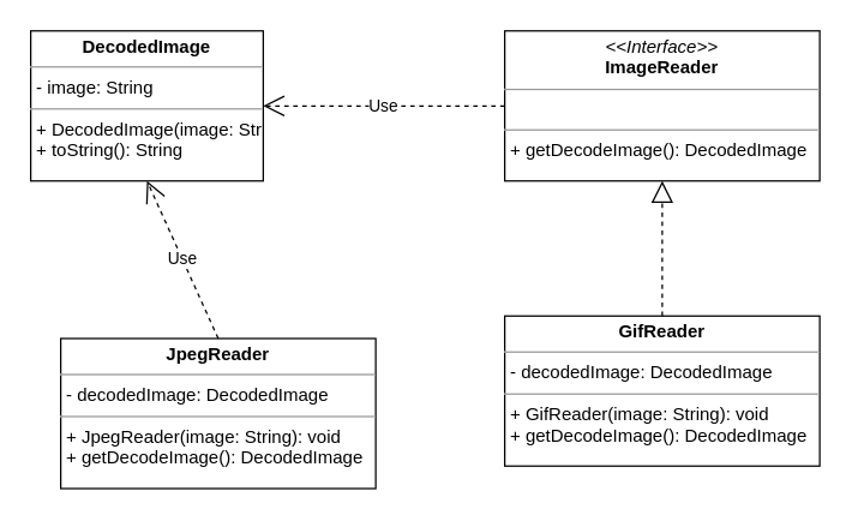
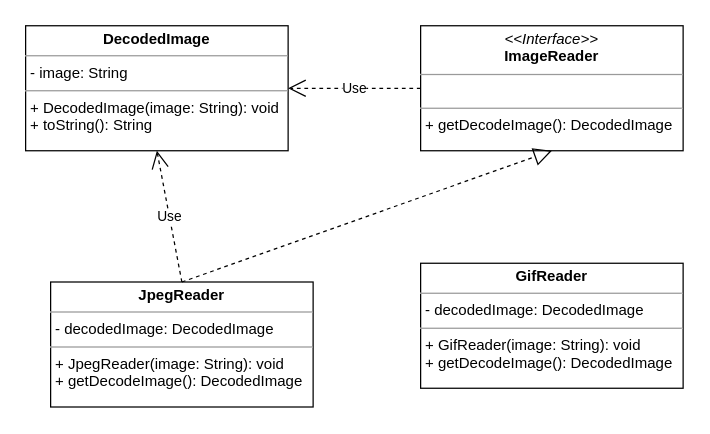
- <mxCell id="3" value="&lt;p style=&quot;margin: 0px ; margin-top: 4px ; text-align: center&quot;&gt;&lt;b&gt;DecodedImage&lt;/b&gt;&lt;/p&gt;&lt;hr size=&quot;1&quot;&gt;&lt;p style=&quot;margin: 0px ; margin-left: 4px&quot;&gt;- image: String&lt;/p&gt;&lt;hr size=&quot;1&quot;&gt;&lt;p style=&quot;margin: 0px ; margin-left: 4px&quot;&gt;+ DecodedImage(image: String): void&lt;/p&gt;&lt;p style=&quot;margin: 0px ; margin-left: 4px&quot;&gt;+ toString(): String&lt;/p&gt;" style="verticalAlign=top;align=left;overflow=fill;fontSize=12;fontFamily=Helvetica;html=1;" vertex="1" parent="1"><mxGeometry x="20" y="20" width="155" height="100" as="geometry" /></mxCell>
+ <mxCell id="3" value="&lt;p style=&quot;margin: 0px ; margin-top: 4px ; text-align: center&quot;&gt;&lt;b&gt;DecodedImage&lt;/b&gt;&lt;/p&gt;&lt;hr size=&quot;1&quot;&gt;&lt;p style=&quot;margin: 0px ; margin-left: 4px&quot;&gt;- image: String&lt;/p&gt;&lt;hr size=&quot;1&quot;&gt;&lt;p style=&quot;margin: 0px ; margin-left: 4px&quot;&gt;+ DecodedImage(image: String): void&lt;/p&gt;&lt;p style=&quot;margin: 0px ; margin-left: 4px&quot;&gt;+ toString(): String&lt;/p&gt;" style="verticalAlign=top;align=left;overflow=fill;fontSize=12;fontFamily=Helvetica;html=1;" vertex="1" parent="1"><mxGeometry x="20" y="20" width="210" height="100" as="geometry" /></mxCell>
- <mxCell id="7" value="" style="endArrow=block;dashed=1;endFill=0;endSize=12;html=1;exitX=0.5;exitY=0;exitDx=0;exitDy=0;entryX=0.5;entryY=1;entryDx=0;entryDy=0;" edge="1" parent="1" source="4" target="2"><mxGeometry width="160" relative="1" as="geometry"><mxPoint x="346" y="180" as="sourcePoint" /><mxPoint x="461" y="150" as="targetPoint" /></mxGeometry></mxCell>
+ <mxCell id="6" value="" style="endArrow=block;dashed=1;endFill=0;endSize=12;html=1;exitX=0.5;exitY=0;exitDx=0;exitDy=0;entryX=0.5;entryY=1;entryDx=0;entryDy=0;" edge="1" parent="1" source="5" target="2"><mxGeometry width="160" relative="1" as="geometry"><mxPoint x="421" y="250" as="sourcePoint" /><mxPoint x="581" y="250" as="targetPoint" /></mxGeometry></mxCell>
